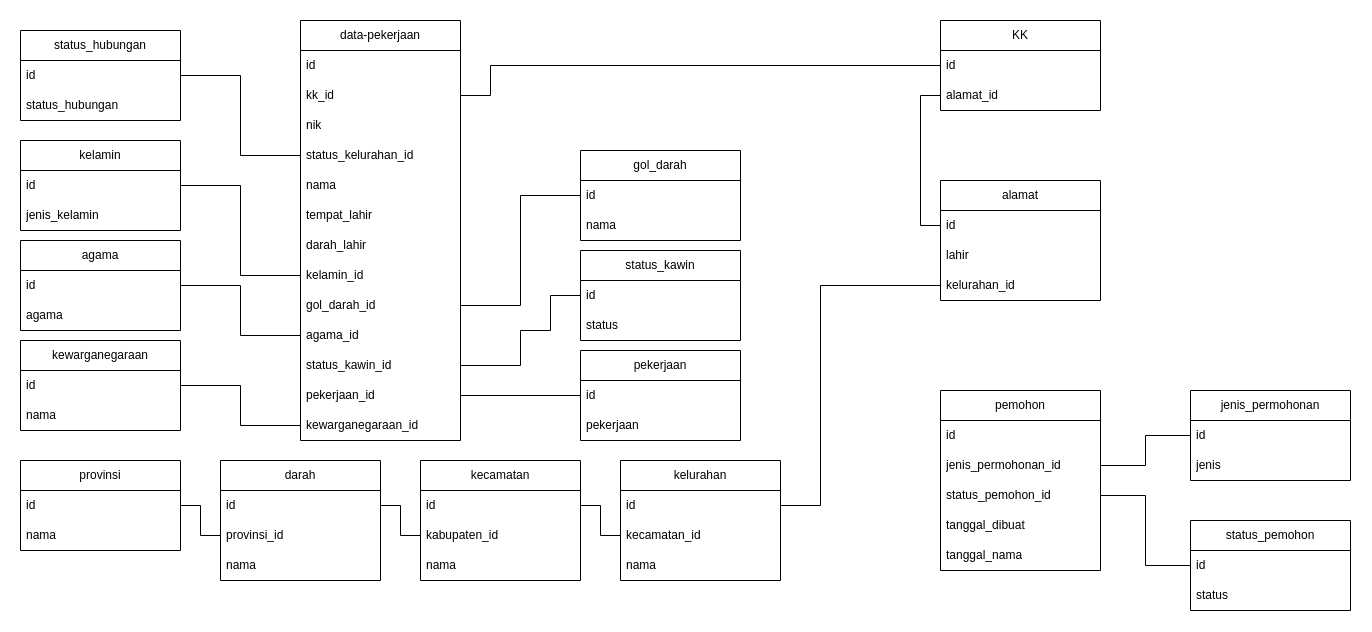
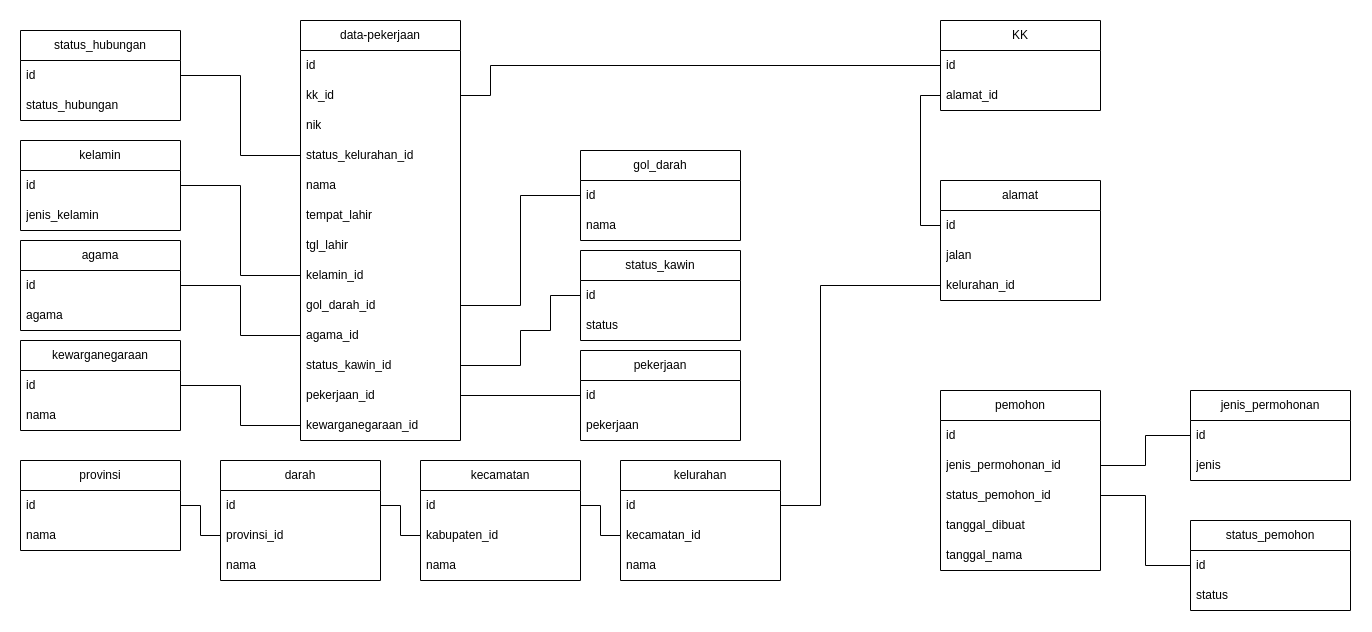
- <mxCell id="9" value="darah_lahir" style="text;strokeColor=none;fillColor=none;align=left;verticalAlign=middle;spacingLeft=4;spacingRight=4;overflow=hidden;points=[[0,0.5],[1,0.5]];portConstraint=eastwest;rotatable=0;whiteSpace=wrap;html=1;" parent="2" vertex="1"><mxGeometry y="210" width="160" height="30" as="geometry" /></mxCell>
+ <mxCell id="9" value="tgl_lahir" style="text;strokeColor=none;fillColor=none;align=left;verticalAlign=middle;spacingLeft=4;spacingRight=4;overflow=hidden;points=[[0,0.5],[1,0.5]];portConstraint=eastwest;rotatable=0;whiteSpace=wrap;html=1;" parent="2" vertex="1"><mxGeometry y="210" width="160" height="30" as="geometry" /></mxCell>
- <mxCell id="21" value="lahir" style="text;strokeColor=none;fillColor=none;align=left;verticalAlign=middle;spacingLeft=4;spacingRight=4;overflow=hidden;points=[[0,0.5],[1,0.5]];portConstraint=eastwest;rotatable=0;whiteSpace=wrap;html=1;" parent="19" vertex="1"><mxGeometry y="60" width="160" height="30" as="geometry" /></mxCell>
+ <mxCell id="21" value="jalan" style="text;strokeColor=none;fillColor=none;align=left;verticalAlign=middle;spacingLeft=4;spacingRight=4;overflow=hidden;points=[[0,0.5],[1,0.5]];portConstraint=eastwest;rotatable=0;whiteSpace=wrap;html=1;" parent="19" vertex="1"><mxGeometry y="60" width="160" height="30" as="geometry" /></mxCell>
